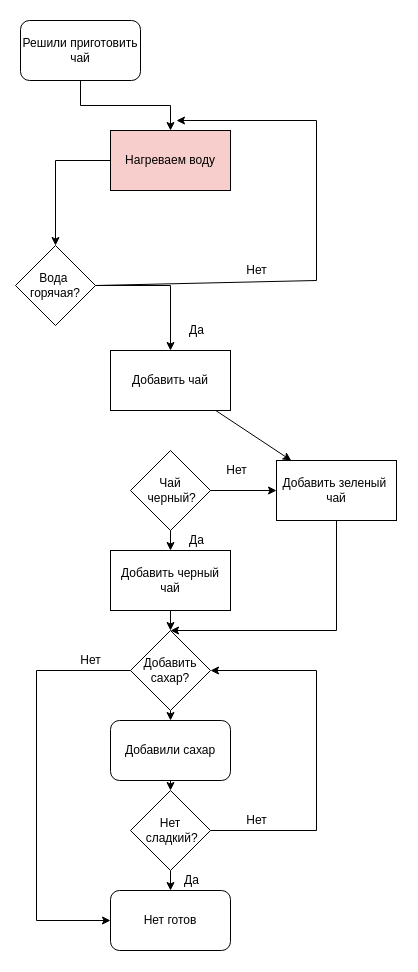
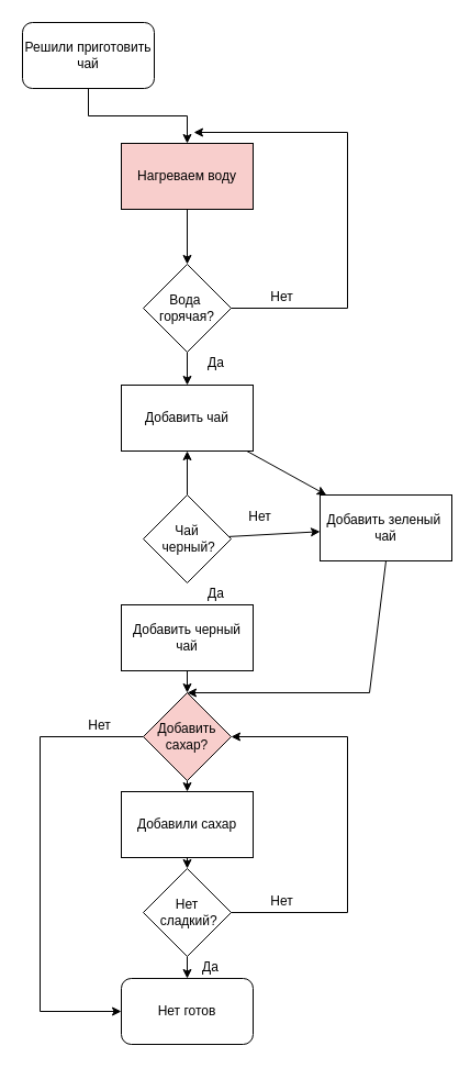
- <mxCell id="7" value="Вода&amp;nbsp;&lt;br&gt;горячая?" style="rhombus;whiteSpace=wrap;html=1;" vertex="1" parent="1"><mxGeometry x="15" y="245" width="80" height="80" as="geometry" /></mxCell>
+ <mxCell id="7" value="Вода&amp;nbsp;&lt;br&gt;горячая?" style="rhombus;whiteSpace=wrap;html=1;" vertex="1" parent="1"><mxGeometry x="130" y="240" width="80" height="80" as="geometry" /></mxCell>
- <mxCell id="14" value="Добавить зеленый&amp;nbsp;&lt;br&gt;чай" style="rounded=0;whiteSpace=wrap;html=1;" vertex="1" parent="1"><mxGeometry x="276" y="460" width="120" height="60" as="geometry" /></mxCell>
+ <mxCell id="14" value="Добавить зеленый&amp;nbsp;&lt;br&gt;чай" style="rounded=0;whiteSpace=wrap;html=1;" vertex="1" parent="1"><mxGeometry x="291" y="450" width="120" height="60" as="geometry" /></mxCell>
- <mxCell id="12" value="" style="edgeStyle=none;rounded=0;orthogonalLoop=1;jettySize=auto;html=1;" edge="1" parent="1" source="13" target="19"><mxGeometry relative="1" as="geometry" /></mxCell>
+ <mxCell id="12" value="" style="edgeStyle=none;rounded=0;orthogonalLoop=1;jettySize=auto;html=1;" edge="1" parent="1" source="13" target="10"><mxGeometry relative="1" as="geometry" /></mxCell>
- <mxCell id="20" value="Добавить сахар?" style="rhombus;whiteSpace=wrap;html=1;" vertex="1" parent="1"><mxGeometry x="130" y="630" width="80" height="80" as="geometry" /></mxCell>
+ <mxCell id="20" value="Добавить сахар?" style="rhombus;whiteSpace=wrap;html=1;fillColor=#f8cecc;" vertex="1" parent="1"><mxGeometry x="130" y="630" width="80" height="80" as="geometry" /></mxCell>
- <mxCell id="31" value="Добавили сахар" style="whiteSpace=wrap;html=1;rounded=1;" vertex="1" parent="1"><mxGeometry x="110" y="720" width="120" height="60" as="geometry" /></mxCell>
+ <mxCell id="31" value="Добавили сахар" style="rounded=0;whiteSpace=wrap;html=1;" vertex="1" parent="1"><mxGeometry x="110" y="720" width="120" height="60" as="geometry" /></mxCell>
